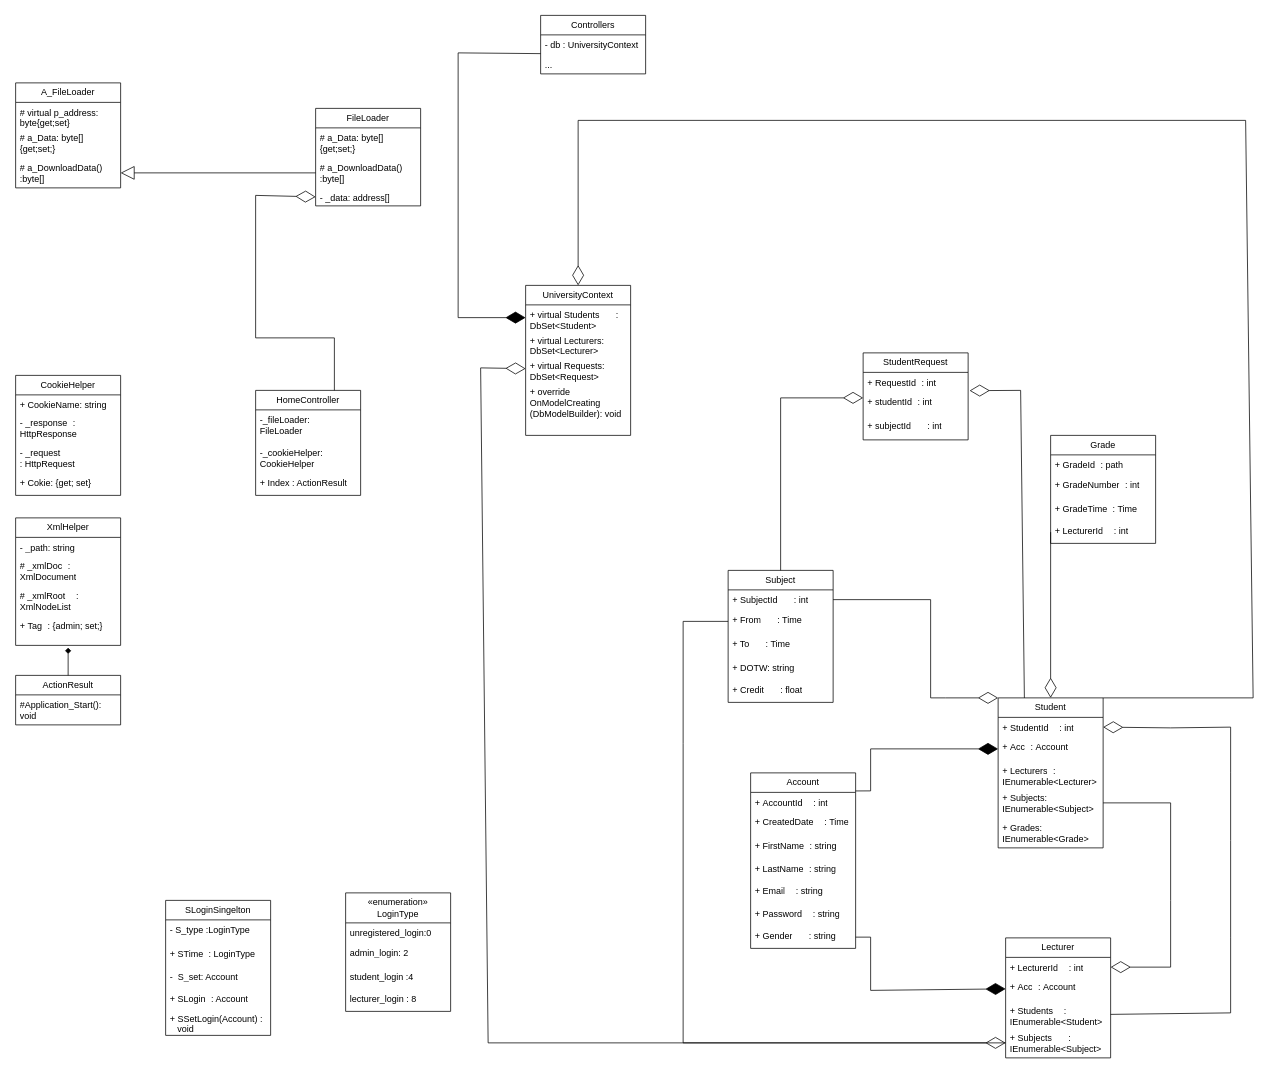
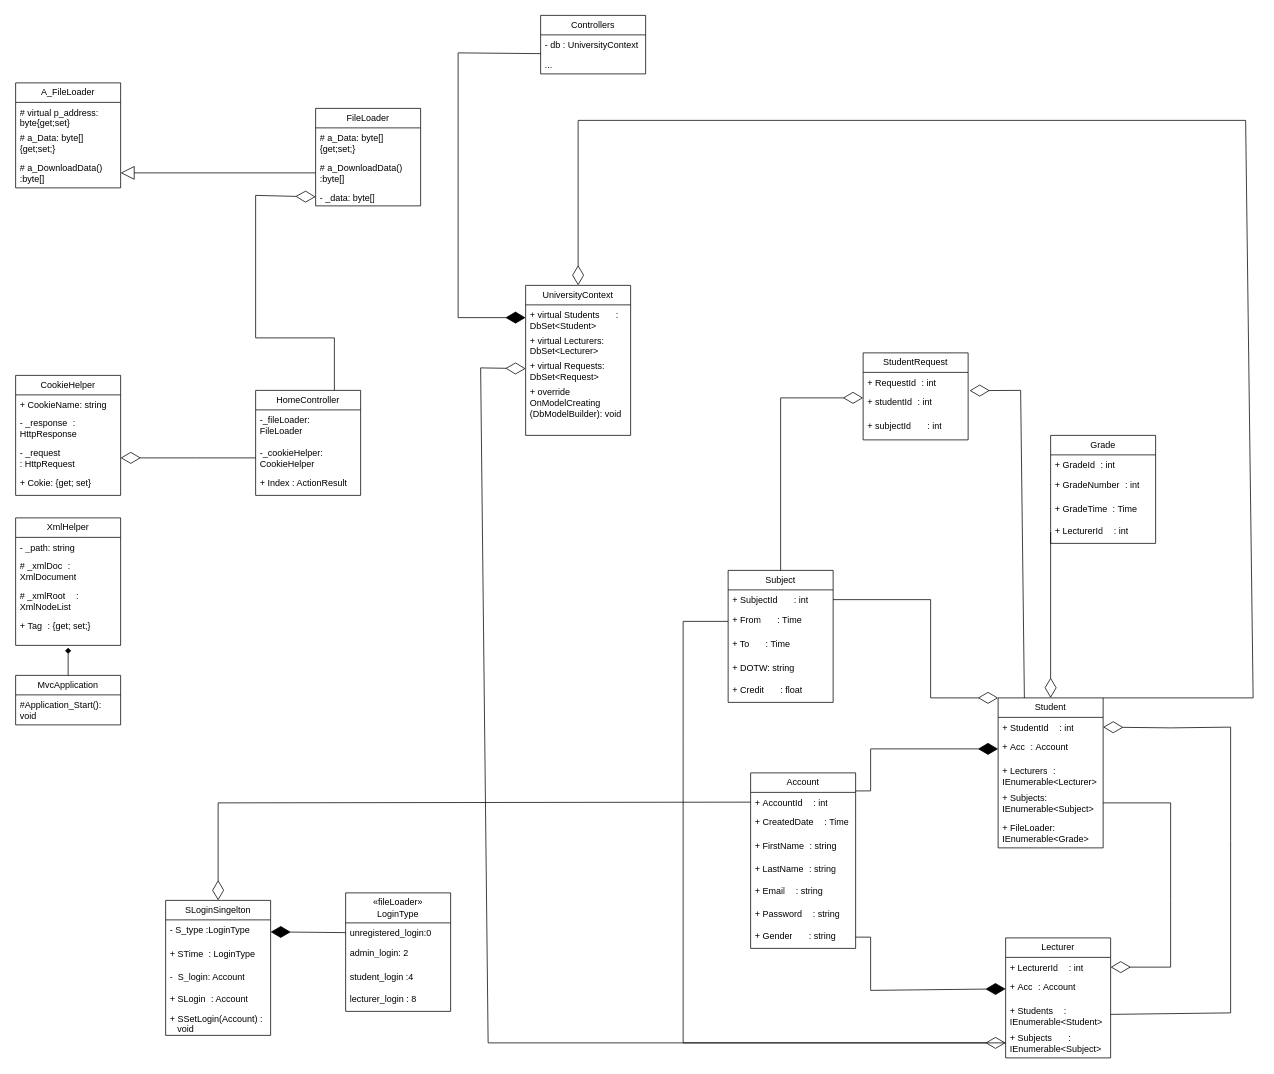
- <mxCell id="83" value="- _data: address[]" style="text;strokeColor=none;fillColor=none;align=left;verticalAlign=top;spacingLeft=4;spacingRight=4;overflow=hidden;rotatable=0;points=[[0,0.5],[1,0.5]];portConstraint=eastwest;whiteSpace=wrap;html=1;" parent="80" vertex="1"><mxGeometry y="106" width="140" height="24" as="geometry" /></mxCell>
+ <mxCell id="83" value="- _data: byte[]" style="text;strokeColor=none;fillColor=none;align=left;verticalAlign=top;spacingLeft=4;spacingRight=4;overflow=hidden;rotatable=0;points=[[0,0.5],[1,0.5]];portConstraint=eastwest;whiteSpace=wrap;html=1;" parent="80" vertex="1"><mxGeometry y="106" width="140" height="24" as="geometry" /></mxCell>
+ <mxCell id="88" value="" style="endArrow=diamondThin;endFill=0;endSize=24;html=1;rounded=0;exitX=0;exitY=0.5;exitDx=0;exitDy=0;entryX=1;entryY=0.5;entryDx=0;entryDy=0;" parent="1" source="86" target="68" edge="1"><mxGeometry width="160" relative="1" as="geometry"><mxPoint x="210" y="610" as="sourcePoint" /><mxPoint x="370" y="610" as="targetPoint" /><Array as="points"><mxPoint x="260" y="610" /></Array></mxGeometry></mxCell>
- <mxCell id="3" value="+&amp;nbsp;GradeId&lt;span style=&quot;color: rgb(36, 41, 47); font-family: ui-monospace, SFMono-Regular, &amp;quot;SF Mono&amp;quot;, Menlo, Consolas, &amp;quot;Liberation Mono&amp;quot;, monospace; background-color: rgb(255, 255, 255);&quot;&gt; &lt;/span&gt;: path" style="text;strokeColor=none;fillColor=none;align=left;verticalAlign=top;spacingLeft=4;spacingRight=4;overflow=hidden;rotatable=0;points=[[0,0.5],[1,0.5]];portConstraint=eastwest;whiteSpace=wrap;html=1;" parent="2" vertex="1"><mxGeometry y="26" width="140" height="26" as="geometry" /></mxCell>
+ <mxCell id="3" value="+&amp;nbsp;GradeId&lt;span style=&quot;color: rgb(36, 41, 47); font-family: ui-monospace, SFMono-Regular, &amp;quot;SF Mono&amp;quot;, Menlo, Consolas, &amp;quot;Liberation Mono&amp;quot;, monospace; background-color: rgb(255, 255, 255);&quot;&gt; &lt;/span&gt;: int" style="text;strokeColor=none;fillColor=none;align=left;verticalAlign=top;spacingLeft=4;spacingRight=4;overflow=hidden;rotatable=0;points=[[0,0.5],[1,0.5]];portConstraint=eastwest;whiteSpace=wrap;html=1;" parent="2" vertex="1"><mxGeometry y="26" width="140" height="26" as="geometry" /></mxCell>
- <mxCell id="74" value="+&amp;nbsp;Tag&lt;span style=&quot;color: rgb(36, 41, 47); font-family: ui-monospace, SFMono-Regular, &amp;quot;SF Mono&amp;quot;, Menlo, Consolas, &amp;quot;Liberation Mono&amp;quot;, monospace; background-color: rgb(255, 255, 255);&quot;&gt; &lt;/span&gt;:&amp;nbsp;{admin; set;}&lt;span style=&quot;color: rgb(36, 41, 47); font-family: ui-monospace, SFMono-Regular, &amp;quot;SF Mono&amp;quot;, Menlo, Consolas, &amp;quot;Liberation Mono&amp;quot;, monospace; background-color: rgb(255, 255, 255);&quot;&gt;&lt;/span&gt;" style="text;strokeColor=none;fillColor=none;align=left;verticalAlign=top;spacingLeft=4;spacingRight=4;overflow=hidden;rotatable=0;points=[[0,0.5],[1,0.5]];portConstraint=eastwest;whiteSpace=wrap;html=1;" parent="70" vertex="1"><mxGeometry y="130" width="140" height="40" as="geometry" /></mxCell>
+ <mxCell id="74" value="+&amp;nbsp;Tag&lt;span style=&quot;color: rgb(36, 41, 47); font-family: ui-monospace, SFMono-Regular, &amp;quot;SF Mono&amp;quot;, Menlo, Consolas, &amp;quot;Liberation Mono&amp;quot;, monospace; background-color: rgb(255, 255, 255);&quot;&gt; &lt;/span&gt;:&amp;nbsp;{get; set;}&lt;span style=&quot;color: rgb(36, 41, 47); font-family: ui-monospace, SFMono-Regular, &amp;quot;SF Mono&amp;quot;, Menlo, Consolas, &amp;quot;Liberation Mono&amp;quot;, monospace; background-color: rgb(255, 255, 255);&quot;&gt;&lt;/span&gt;" style="text;strokeColor=none;fillColor=none;align=left;verticalAlign=top;spacingLeft=4;spacingRight=4;overflow=hidden;rotatable=0;points=[[0,0.5],[1,0.5]];portConstraint=eastwest;whiteSpace=wrap;html=1;" parent="70" vertex="1"><mxGeometry y="130" width="140" height="40" as="geometry" /></mxCell>
- <mxCell id="91" value="ActionResult" style="swimlane;fontStyle=0;childLayout=stackLayout;horizontal=1;startSize=26;fillColor=none;horizontalStack=0;resizeParent=1;resizeParentMax=0;resizeLast=0;collapsible=1;marginBottom=0;whiteSpace=wrap;html=1;" parent="1" vertex="1"><mxGeometry x="20" y="900" width="140" height="66" as="geometry" /></mxCell>
+ <mxCell id="91" value="MvcApplication" style="swimlane;fontStyle=0;childLayout=stackLayout;horizontal=1;startSize=26;fillColor=none;horizontalStack=0;resizeParent=1;resizeParentMax=0;resizeLast=0;collapsible=1;marginBottom=0;whiteSpace=wrap;html=1;" parent="1" vertex="1"><mxGeometry x="20" y="900" width="140" height="66" as="geometry" /></mxCell>
+ <mxCell id="51" value="" style="endArrow=diamondThin;endFill=0;endSize=24;html=1;rounded=0;exitX=0;exitY=0.5;exitDx=0;exitDy=0;entryX=0.5;entryY=0;entryDx=0;entryDy=0;" parent="1" source="8" target="20" edge="1"><mxGeometry width="160" relative="1" as="geometry"><mxPoint x="690" y="1090" as="sourcePoint" /><mxPoint x="850" y="1090" as="targetPoint" /><Array as="points"><mxPoint x="290" y="1070" /></Array></mxGeometry></mxCell>
- <mxCell id="32" value="+&amp;nbsp;Grades:&amp;nbsp; IEnumerable&amp;lt;Grade&amp;gt;" style="text;strokeColor=none;fillColor=none;align=left;verticalAlign=top;spacingLeft=4;spacingRight=4;overflow=hidden;rotatable=0;points=[[0,0.5],[1,0.5]];portConstraint=eastwest;whiteSpace=wrap;html=1;" parent="27" vertex="1"><mxGeometry y="160" width="140" height="40" as="geometry" /></mxCell>
+ <mxCell id="32" value="+&amp;nbsp;FileLoader:&amp;nbsp; IEnumerable&amp;lt;Grade&amp;gt;" style="text;strokeColor=none;fillColor=none;align=left;verticalAlign=top;spacingLeft=4;spacingRight=4;overflow=hidden;rotatable=0;points=[[0,0.5],[1,0.5]];portConstraint=eastwest;whiteSpace=wrap;html=1;" parent="27" vertex="1"><mxGeometry y="160" width="140" height="40" as="geometry" /></mxCell>
- <mxCell id="15" value="«enumeration»&lt;br style=&quot;border-color: var(--border-color);&quot;&gt;LoginType" style="swimlane;fontStyle=0;childLayout=stackLayout;horizontal=1;startSize=40;fillColor=none;horizontalStack=0;resizeParent=1;resizeParentMax=0;resizeLast=0;collapsible=1;marginBottom=0;whiteSpace=wrap;html=1;" parent="1" vertex="1"><mxGeometry x="460" y="1190" width="140" height="158" as="geometry" /></mxCell>
+ <mxCell id="15" value="«fileLoader»&lt;br style=&quot;border-color: var(--border-color);&quot;&gt;LoginType" style="swimlane;fontStyle=0;childLayout=stackLayout;horizontal=1;startSize=40;fillColor=none;horizontalStack=0;resizeParent=1;resizeParentMax=0;resizeLast=0;collapsible=1;marginBottom=0;whiteSpace=wrap;html=1;" parent="1" vertex="1"><mxGeometry x="460" y="1190" width="140" height="158" as="geometry" /></mxCell>
+ <mxCell id="26" value="" style="endArrow=diamondThin;endFill=1;endSize=24;html=1;rounded=0;entryX=1;entryY=0.5;entryDx=0;entryDy=0;exitX=0;exitY=0.5;exitDx=0;exitDy=0;" parent="1" source="16" target="21" edge="1"><mxGeometry width="160" relative="1" as="geometry"><mxPoint x="570" y="1130" as="sourcePoint" /><mxPoint x="730" y="1130" as="targetPoint" /></mxGeometry></mxCell>
- <mxCell id="23" value="-&amp;nbsp; S_set: Account" style="text;strokeColor=none;fillColor=none;align=left;verticalAlign=top;spacingLeft=4;spacingRight=4;overflow=hidden;rotatable=0;points=[[0,0.5],[1,0.5]];portConstraint=eastwest;whiteSpace=wrap;html=1;" parent="20" vertex="1"><mxGeometry y="88" width="140" height="30" as="geometry" /></mxCell>
+ <mxCell id="23" value="-&amp;nbsp; S_login: Account" style="text;strokeColor=none;fillColor=none;align=left;verticalAlign=top;spacingLeft=4;spacingRight=4;overflow=hidden;rotatable=0;points=[[0,0.5],[1,0.5]];portConstraint=eastwest;whiteSpace=wrap;html=1;" parent="20" vertex="1"><mxGeometry y="88" width="140" height="30" as="geometry" /></mxCell>
